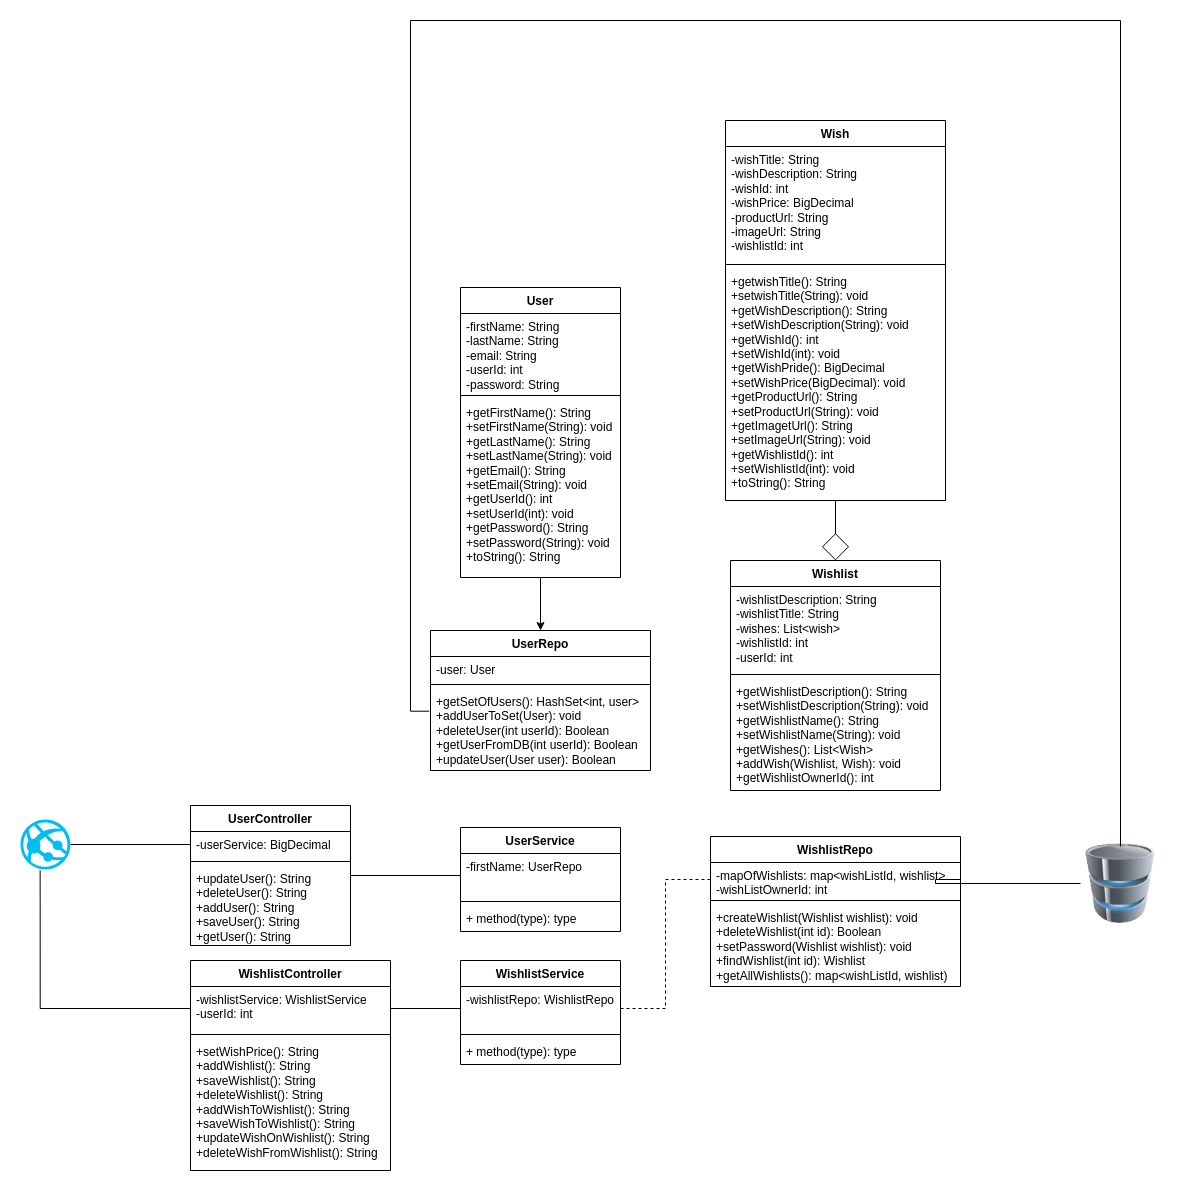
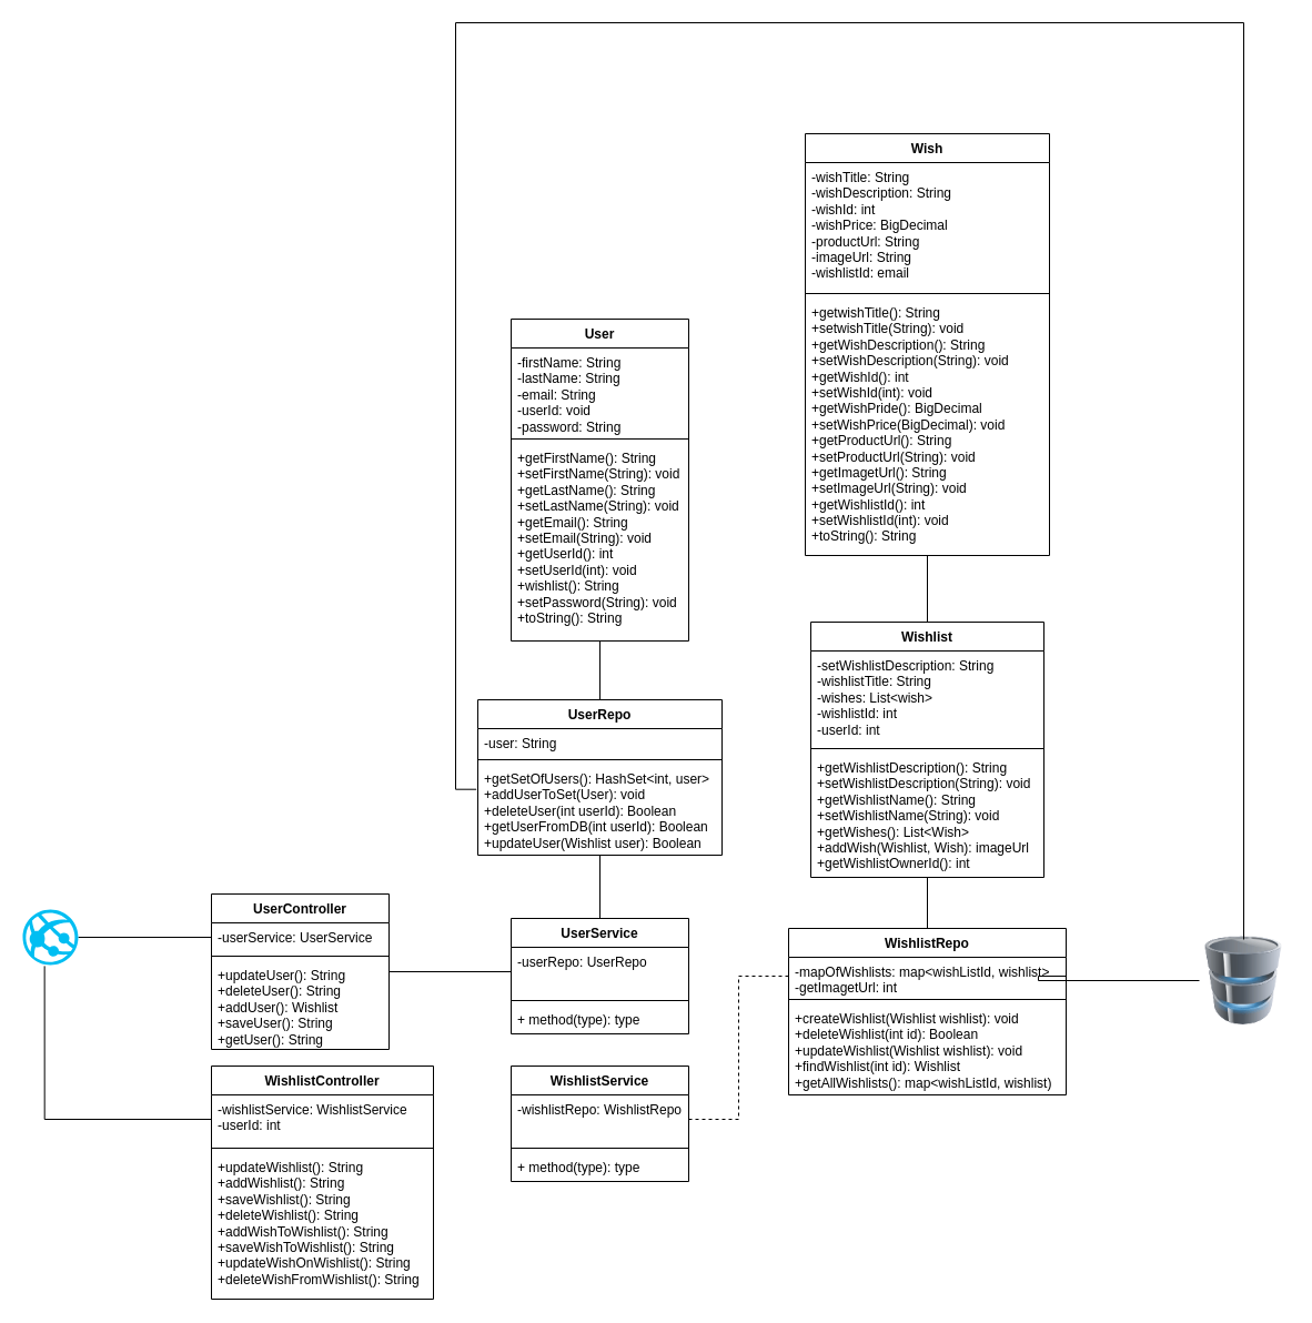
- <mxCell id="13" value="-wishTitle: String&lt;div&gt;-wishDescription: String&lt;/div&gt;&lt;div&gt;-wishId: int&lt;/div&gt;&lt;div&gt;-wishPrice: BigDecimal&lt;/div&gt;&lt;div&gt;-productUrl: String&lt;/div&gt;&lt;div&gt;-imageUrl: String&lt;/div&gt;&lt;div&gt;-wishlistId: int&lt;/div&gt;" style="text;strokeColor=none;fillColor=none;align=left;verticalAlign=top;spacingLeft=4;spacingRight=4;overflow=hidden;rotatable=0;points=[[0,0.5],[1,0.5]];portConstraint=eastwest;whiteSpace=wrap;html=1;" vertex="1" parent="12"><mxGeometry y="26" width="220" height="114" as="geometry" /></mxCell>
+ <mxCell id="13" value="-wishTitle: String&lt;div&gt;-wishDescription: String&lt;/div&gt;&lt;div&gt;-wishId: int&lt;/div&gt;&lt;div&gt;-wishPrice: BigDecimal&lt;/div&gt;&lt;div&gt;-productUrl: String&lt;/div&gt;&lt;div&gt;-imageUrl: String&lt;/div&gt;&lt;div&gt;-wishlistId: email&lt;/div&gt;" style="text;strokeColor=none;fillColor=none;align=left;verticalAlign=top;spacingLeft=4;spacingRight=4;overflow=hidden;rotatable=0;points=[[0,0.5],[1,0.5]];portConstraint=eastwest;whiteSpace=wrap;html=1;" vertex="1" parent="12"><mxGeometry y="26" width="220" height="114" as="geometry" /></mxCell>
- <mxCell id="4" value="-firstName: String&lt;div&gt;-lastName: String&lt;/div&gt;&lt;div&gt;-email: String&lt;/div&gt;&lt;div&gt;-userId: int&lt;/div&gt;&lt;div&gt;-password: String&lt;/div&gt;" style="text;strokeColor=none;fillColor=none;align=left;verticalAlign=top;spacingLeft=4;spacingRight=4;overflow=hidden;rotatable=0;points=[[0,0.5],[1,0.5]];portConstraint=eastwest;whiteSpace=wrap;html=1;" vertex="1" parent="3"><mxGeometry y="26" width="160" height="78" as="geometry" /></mxCell>
+ <mxCell id="4" value="-firstName: String&lt;div&gt;-lastName: String&lt;/div&gt;&lt;div&gt;-email: String&lt;/div&gt;&lt;div&gt;-userId: void&lt;/div&gt;&lt;div&gt;-password: String&lt;/div&gt;" style="text;strokeColor=none;fillColor=none;align=left;verticalAlign=top;spacingLeft=4;spacingRight=4;overflow=hidden;rotatable=0;points=[[0,0.5],[1,0.5]];portConstraint=eastwest;whiteSpace=wrap;html=1;" vertex="1" parent="3"><mxGeometry y="26" width="160" height="78" as="geometry" /></mxCell>
- <mxCell id="6" value="+getFirstName(): String&lt;div&gt;+setF&lt;span style=&quot;background-color: transparent; color: light-dark(rgb(0, 0, 0), rgb(255, 255, 255));&quot;&gt;irstName(String): void&lt;/span&gt;&lt;/div&gt;&lt;div&gt;+getLastName(): String&lt;/div&gt;&lt;div&gt;+setLastName(String): void&lt;/div&gt;&lt;div&gt;+getEmail(): String&lt;/div&gt;&lt;div&gt;+setEmail(String): void&lt;/div&gt;&lt;div&gt;+getUserId(): int&lt;/div&gt;&lt;div&gt;+setUserId(int): void&lt;/div&gt;&lt;div&gt;+getPassword(): String&lt;/div&gt;&lt;div&gt;+setPassword(String): void&lt;/div&gt;&lt;div&gt;+toString(): String&lt;/div&gt;" style="text;strokeColor=none;fillColor=none;align=left;verticalAlign=top;spacingLeft=4;spacingRight=4;overflow=hidden;rotatable=0;points=[[0,0.5],[1,0.5]];portConstraint=eastwest;whiteSpace=wrap;html=1;" vertex="1" parent="3"><mxGeometry y="112" width="160" height="178" as="geometry" /></mxCell>
+ <mxCell id="6" value="+getFirstName(): String&lt;div&gt;+setF&lt;span style=&quot;background-color: transparent; color: light-dark(rgb(0, 0, 0), rgb(255, 255, 255));&quot;&gt;irstName(String): void&lt;/span&gt;&lt;/div&gt;&lt;div&gt;+getLastName(): String&lt;/div&gt;&lt;div&gt;+setLastName(String): void&lt;/div&gt;&lt;div&gt;+getEmail(): String&lt;/div&gt;&lt;div&gt;+setEmail(String): void&lt;/div&gt;&lt;div&gt;+getUserId(): int&lt;/div&gt;&lt;div&gt;+setUserId(int): void&lt;/div&gt;&lt;div&gt;+wishlist(): String&lt;/div&gt;&lt;div&gt;+setPassword(String): void&lt;/div&gt;&lt;div&gt;+toString(): String&lt;/div&gt;" style="text;strokeColor=none;fillColor=none;align=left;verticalAlign=top;spacingLeft=4;spacingRight=4;overflow=hidden;rotatable=0;points=[[0,0.5],[1,0.5]];portConstraint=eastwest;whiteSpace=wrap;html=1;" vertex="1" parent="3"><mxGeometry y="112" width="160" height="178" as="geometry" /></mxCell>
- <mxCell id="11" style="edgeStyle=orthogonalEdgeStyle;rounded=0;orthogonalLoop=1;jettySize=auto;html=1;entryX=0.5;entryY=0;entryDx=0;entryDy=0;endArrow=diamond;startFill=0;startArrow=none;startSize=25;endFill=0;endSize=25;" edge="1" parent="1" source="12" target="7"><mxGeometry relative="1" as="geometry" /></mxCell>
+ <mxCell id="11" style="edgeStyle=orthogonalEdgeStyle;rounded=0;orthogonalLoop=1;jettySize=auto;html=1;entryX=0.5;entryY=0;entryDx=0;entryDy=0;endArrow=none;startFill=0;startArrow=none;startSize=25;endFill=0;endSize=25;" edge="1" parent="1" source="12" target="7"><mxGeometry relative="1" as="geometry" /></mxCell>
- <mxCell id="2" style="edgeStyle=orthogonalEdgeStyle;rounded=0;orthogonalLoop=1;jettySize=auto;html=1;endArrow=classic;startFill=0;" edge="1" parent="1" source="3" target="36"><mxGeometry relative="1" as="geometry" /></mxCell>
+ <mxCell id="2" style="edgeStyle=orthogonalEdgeStyle;rounded=0;orthogonalLoop=1;jettySize=auto;html=1;endArrow=none;startFill=0;" edge="1" parent="1" source="3" target="36"><mxGeometry relative="1" as="geometry" /></mxCell>
- <mxCell id="8" value="-wishlistDescription: String&lt;br&gt;-wishlistTitle: String&lt;div&gt;-wishes: List&amp;lt;wish&amp;gt;&lt;/div&gt;&lt;div&gt;-wishlistId: int&lt;/div&gt;&lt;div&gt;-userId: int&lt;/div&gt;" style="text;strokeColor=none;fillColor=none;align=left;verticalAlign=top;spacingLeft=4;spacingRight=4;overflow=hidden;rotatable=0;points=[[0,0.5],[1,0.5]];portConstraint=eastwest;whiteSpace=wrap;html=1;" vertex="1" parent="7"><mxGeometry y="26" width="210" height="84" as="geometry" /></mxCell>
+ <mxCell id="8" value="-setWishlistDescription: String&lt;br&gt;-wishlistTitle: String&lt;div&gt;-wishes: List&amp;lt;wish&amp;gt;&lt;/div&gt;&lt;div&gt;-wishlistId: int&lt;/div&gt;&lt;div&gt;-userId: int&lt;/div&gt;" style="text;strokeColor=none;fillColor=none;align=left;verticalAlign=top;spacingLeft=4;spacingRight=4;overflow=hidden;rotatable=0;points=[[0,0.5],[1,0.5]];portConstraint=eastwest;whiteSpace=wrap;html=1;" vertex="1" parent="7"><mxGeometry y="26" width="210" height="84" as="geometry" /></mxCell>
- <mxCell id="37" value="&lt;div&gt;-user: User&lt;/div&gt;" style="text;strokeColor=none;fillColor=none;align=left;verticalAlign=top;spacingLeft=4;spacingRight=4;overflow=hidden;rotatable=0;points=[[0,0.5],[1,0.5]];portConstraint=eastwest;whiteSpace=wrap;html=1;" vertex="1" parent="36"><mxGeometry y="26" width="220" height="24" as="geometry" /></mxCell>
+ <mxCell id="37" value="&lt;div&gt;-user: String&lt;/div&gt;" style="text;strokeColor=none;fillColor=none;align=left;verticalAlign=top;spacingLeft=4;spacingRight=4;overflow=hidden;rotatable=0;points=[[0,0.5],[1,0.5]];portConstraint=eastwest;whiteSpace=wrap;html=1;" vertex="1" parent="36"><mxGeometry y="26" width="220" height="24" as="geometry" /></mxCell>
- <mxCell id="10" value="+getWishlistDescription(): String&lt;div&gt;+setWishlistDescription(String): void&lt;/div&gt;&lt;div&gt;+getWishlistName(): String&lt;/div&gt;&lt;div&gt;+setWishlistName(String): void&lt;/div&gt;&lt;div&gt;+getWishes(): List&amp;lt;Wish&amp;gt;&lt;/div&gt;&lt;div&gt;+addWish(Wishlist, Wish): void&lt;/div&gt;&lt;div&gt;+getWishlistOwnerId(): int&lt;/div&gt;" style="text;strokeColor=none;fillColor=none;align=left;verticalAlign=top;spacingLeft=4;spacingRight=4;overflow=hidden;rotatable=0;points=[[0,0.5],[1,0.5]];portConstraint=eastwest;whiteSpace=wrap;html=1;" vertex="1" parent="7"><mxGeometry y="118" width="210" height="112" as="geometry" /></mxCell>
+ <mxCell id="10" value="+getWishlistDescription(): String&lt;div&gt;+setWishlistDescription(String): void&lt;/div&gt;&lt;div&gt;+getWishlistName(): String&lt;/div&gt;&lt;div&gt;+setWishlistName(String): void&lt;/div&gt;&lt;div&gt;+getWishes(): List&amp;lt;Wish&amp;gt;&lt;/div&gt;&lt;div&gt;+addWish(Wishlist, Wish): imageUrl&lt;/div&gt;&lt;div&gt;+getWishlistOwnerId(): int&lt;/div&gt;" style="text;strokeColor=none;fillColor=none;align=left;verticalAlign=top;spacingLeft=4;spacingRight=4;overflow=hidden;rotatable=0;points=[[0,0.5],[1,0.5]];portConstraint=eastwest;whiteSpace=wrap;html=1;" vertex="1" parent="7"><mxGeometry y="118" width="210" height="112" as="geometry" /></mxCell>
- <mxCell id="39" value="+getSetOfUsers(): HashSet&amp;lt;int, user&amp;gt;&lt;div&gt;+addUserToSet(User): void&lt;/div&gt;&lt;div&gt;+deleteUser(int userId): Boolean&lt;/div&gt;&lt;div&gt;+getUserFromDB(int userId): Boolean&lt;/div&gt;&lt;div&gt;+updateUser(User user): Boolean&lt;/div&gt;" style="text;strokeColor=none;fillColor=none;align=left;verticalAlign=top;spacingLeft=4;spacingRight=4;overflow=hidden;rotatable=0;points=[[0,0.5],[1,0.5]];portConstraint=eastwest;whiteSpace=wrap;html=1;" vertex="1" parent="36"><mxGeometry y="58" width="220" height="82" as="geometry" /></mxCell>
+ <mxCell id="39" value="+getSetOfUsers(): HashSet&amp;lt;int, user&amp;gt;&lt;div&gt;+addUserToSet(User): void&lt;/div&gt;&lt;div&gt;+deleteUser(int userId): Boolean&lt;/div&gt;&lt;div&gt;+getUserFromDB(int userId): Boolean&lt;/div&gt;&lt;div&gt;+updateUser(Wishlist user): Boolean&lt;/div&gt;" style="text;strokeColor=none;fillColor=none;align=left;verticalAlign=top;spacingLeft=4;spacingRight=4;overflow=hidden;rotatable=0;points=[[0,0.5],[1,0.5]];portConstraint=eastwest;whiteSpace=wrap;html=1;" vertex="1" parent="36"><mxGeometry y="58" width="220" height="82" as="geometry" /></mxCell>
+ <mxCell id="35" style="edgeStyle=orthogonalEdgeStyle;rounded=0;orthogonalLoop=1;jettySize=auto;html=1;entryX=0.5;entryY=0;entryDx=0;entryDy=0;endArrow=none;startFill=0;" edge="1" parent="1" source="36" target="22"><mxGeometry relative="1" as="geometry" /></mxCell>
+ <mxCell id="28" style="edgeStyle=orthogonalEdgeStyle;rounded=0;orthogonalLoop=1;jettySize=auto;html=1;endArrow=none;startFill=0;" edge="1" parent="1" source="29" target="7"><mxGeometry relative="1" as="geometry" /></mxCell>
- <mxCell id="18" value="-userService: BigDecimal" style="text;strokeColor=none;fillColor=none;align=left;verticalAlign=top;spacingLeft=4;spacingRight=4;overflow=hidden;rotatable=0;points=[[0,0.5],[1,0.5]];portConstraint=eastwest;whiteSpace=wrap;html=1;" vertex="1" parent="17"><mxGeometry y="26" width="160" height="26" as="geometry" /></mxCell>
+ <mxCell id="18" value="-userService: UserService" style="text;strokeColor=none;fillColor=none;align=left;verticalAlign=top;spacingLeft=4;spacingRight=4;overflow=hidden;rotatable=0;points=[[0,0.5],[1,0.5]];portConstraint=eastwest;whiteSpace=wrap;html=1;" vertex="1" parent="17"><mxGeometry y="26" width="160" height="26" as="geometry" /></mxCell>
- <mxCell id="23" value="-firstName: UserRepo" style="text;strokeColor=none;fillColor=none;align=left;verticalAlign=top;spacingLeft=4;spacingRight=4;overflow=hidden;rotatable=0;points=[[0,0.5],[1,0.5]];portConstraint=eastwest;whiteSpace=wrap;html=1;" vertex="1" parent="22"><mxGeometry y="26" width="160" height="44" as="geometry" /></mxCell>
+ <mxCell id="23" value="-userRepo: UserRepo" style="text;strokeColor=none;fillColor=none;align=left;verticalAlign=top;spacingLeft=4;spacingRight=4;overflow=hidden;rotatable=0;points=[[0,0.5],[1,0.5]];portConstraint=eastwest;whiteSpace=wrap;html=1;" vertex="1" parent="22"><mxGeometry y="26" width="160" height="44" as="geometry" /></mxCell>
- <mxCell id="30" value="-mapOfWishlists: map&amp;lt;wishListId, wishlist&amp;gt;&lt;br&gt;-wishListOwnerId: int" style="text;strokeColor=none;fillColor=none;align=left;verticalAlign=top;spacingLeft=4;spacingRight=4;overflow=hidden;rotatable=0;points=[[0,0.5],[1,0.5]];portConstraint=eastwest;whiteSpace=wrap;html=1;" vertex="1" parent="29"><mxGeometry y="26" width="250" height="34" as="geometry" /></mxCell>
+ <mxCell id="30" value="-mapOfWishlists: map&amp;lt;wishListId, wishlist&amp;gt;&lt;br&gt;-getImagetUrl: int" style="text;strokeColor=none;fillColor=none;align=left;verticalAlign=top;spacingLeft=4;spacingRight=4;overflow=hidden;rotatable=0;points=[[0,0.5],[1,0.5]];portConstraint=eastwest;whiteSpace=wrap;html=1;" vertex="1" parent="29"><mxGeometry y="26" width="250" height="34" as="geometry" /></mxCell>
- <mxCell id="20" value="+updateUser(): String&lt;div&gt;+deleteUser(): String&lt;/div&gt;&lt;div&gt;+addUser(): String&lt;/div&gt;&lt;div&gt;+saveUser(): String&lt;/div&gt;&lt;div&gt;+getUser(): String&lt;/div&gt;" style="text;strokeColor=none;fillColor=none;align=left;verticalAlign=top;spacingLeft=4;spacingRight=4;overflow=hidden;rotatable=0;points=[[0,0.5],[1,0.5]];portConstraint=eastwest;whiteSpace=wrap;html=1;" vertex="1" parent="17"><mxGeometry y="60" width="160" height="80" as="geometry" /></mxCell>
+ <mxCell id="20" value="+updateUser(): String&lt;div&gt;+deleteUser(): String&lt;/div&gt;&lt;div&gt;+addUser(): Wishlist&lt;/div&gt;&lt;div&gt;+saveUser(): String&lt;/div&gt;&lt;div&gt;+getUser(): String&lt;/div&gt;" style="text;strokeColor=none;fillColor=none;align=left;verticalAlign=top;spacingLeft=4;spacingRight=4;overflow=hidden;rotatable=0;points=[[0,0.5],[1,0.5]];portConstraint=eastwest;whiteSpace=wrap;html=1;" vertex="1" parent="17"><mxGeometry y="60" width="160" height="80" as="geometry" /></mxCell>
- <mxCell id="32" value="+createWishlist(Wishlist wishlist): void&lt;div&gt;+deleteWishlist(int id): Boolean&lt;/div&gt;&lt;div&gt;+setPassword(Wishlist wishlist): void&lt;/div&gt;&lt;div&gt;+findWishlist(int id): Wishlist&lt;/div&gt;&lt;div&gt;+getAllWishlists(): map&amp;lt;wishListId, wishlist)&amp;nbsp;&lt;br&gt;&lt;div&gt;&lt;br&gt;&lt;/div&gt;&lt;/div&gt;" style="text;strokeColor=none;fillColor=none;align=left;verticalAlign=top;spacingLeft=4;spacingRight=4;overflow=hidden;rotatable=0;points=[[0,0.5],[1,0.5]];portConstraint=eastwest;whiteSpace=wrap;html=1;" vertex="1" parent="29"><mxGeometry y="68" width="250" height="82" as="geometry" /></mxCell>
+ <mxCell id="32" value="+createWishlist(Wishlist wishlist): void&lt;div&gt;+deleteWishlist(int id): Boolean&lt;/div&gt;&lt;div&gt;+updateWishlist(Wishlist wishlist): void&lt;/div&gt;&lt;div&gt;+findWishlist(int id): Wishlist&lt;/div&gt;&lt;div&gt;+getAllWishlists(): map&amp;lt;wishListId, wishlist)&amp;nbsp;&lt;br&gt;&lt;div&gt;&lt;br&gt;&lt;/div&gt;&lt;/div&gt;" style="text;strokeColor=none;fillColor=none;align=left;verticalAlign=top;spacingLeft=4;spacingRight=4;overflow=hidden;rotatable=0;points=[[0,0.5],[1,0.5]];portConstraint=eastwest;whiteSpace=wrap;html=1;" vertex="1" parent="29"><mxGeometry y="68" width="250" height="82" as="geometry" /></mxCell>
- <mxCell id="49" style="edgeStyle=orthogonalEdgeStyle;rounded=0;orthogonalLoop=1;jettySize=auto;html=1;exitX=0;exitY=0.5;exitDx=0;exitDy=0;entryX=1;entryY=0.5;entryDx=0;entryDy=0;endArrow=none;startFill=0;" edge="1" parent="1" source="46" target="42"><mxGeometry relative="1" as="geometry" /></mxCell>
- <mxCell id="44" value="&lt;div&gt;+setWishPrice(): String&lt;/div&gt;&lt;div&gt;+addWishlist(): String&lt;/div&gt;&lt;div&gt;+saveWishlist(): String&lt;/div&gt;&lt;div&gt;+deleteWishlist(): String&lt;/div&gt;&lt;div&gt;+addWishToWishlist(): String&lt;/div&gt;&lt;div&gt;+saveWishToWishlist(): String&lt;/div&gt;&lt;div&gt;+updateWishOnWishlist(): String&lt;/div&gt;&lt;div&gt;+deleteWishFromWishlist(): String&lt;/div&gt;" style="text;strokeColor=none;fillColor=none;align=left;verticalAlign=top;spacingLeft=4;spacingRight=4;overflow=hidden;rotatable=0;points=[[0,0.5],[1,0.5]];portConstraint=eastwest;whiteSpace=wrap;html=1;" vertex="1" parent="41"><mxGeometry y="78" width="200" height="132" as="geometry" /></mxCell>
+ <mxCell id="44" value="&lt;div&gt;+updateWishlist(): String&lt;/div&gt;&lt;div&gt;+addWishlist(): String&lt;/div&gt;&lt;div&gt;+saveWishlist(): String&lt;/div&gt;&lt;div&gt;+deleteWishlist(): String&lt;/div&gt;&lt;div&gt;+addWishToWishlist(): String&lt;/div&gt;&lt;div&gt;+saveWishToWishlist(): String&lt;/div&gt;&lt;div&gt;+updateWishOnWishlist(): String&lt;/div&gt;&lt;div&gt;+deleteWishFromWishlist(): String&lt;/div&gt;" style="text;strokeColor=none;fillColor=none;align=left;verticalAlign=top;spacingLeft=4;spacingRight=4;overflow=hidden;rotatable=0;points=[[0,0.5],[1,0.5]];portConstraint=eastwest;whiteSpace=wrap;html=1;" vertex="1" parent="41"><mxGeometry y="78" width="200" height="132" as="geometry" /></mxCell>
